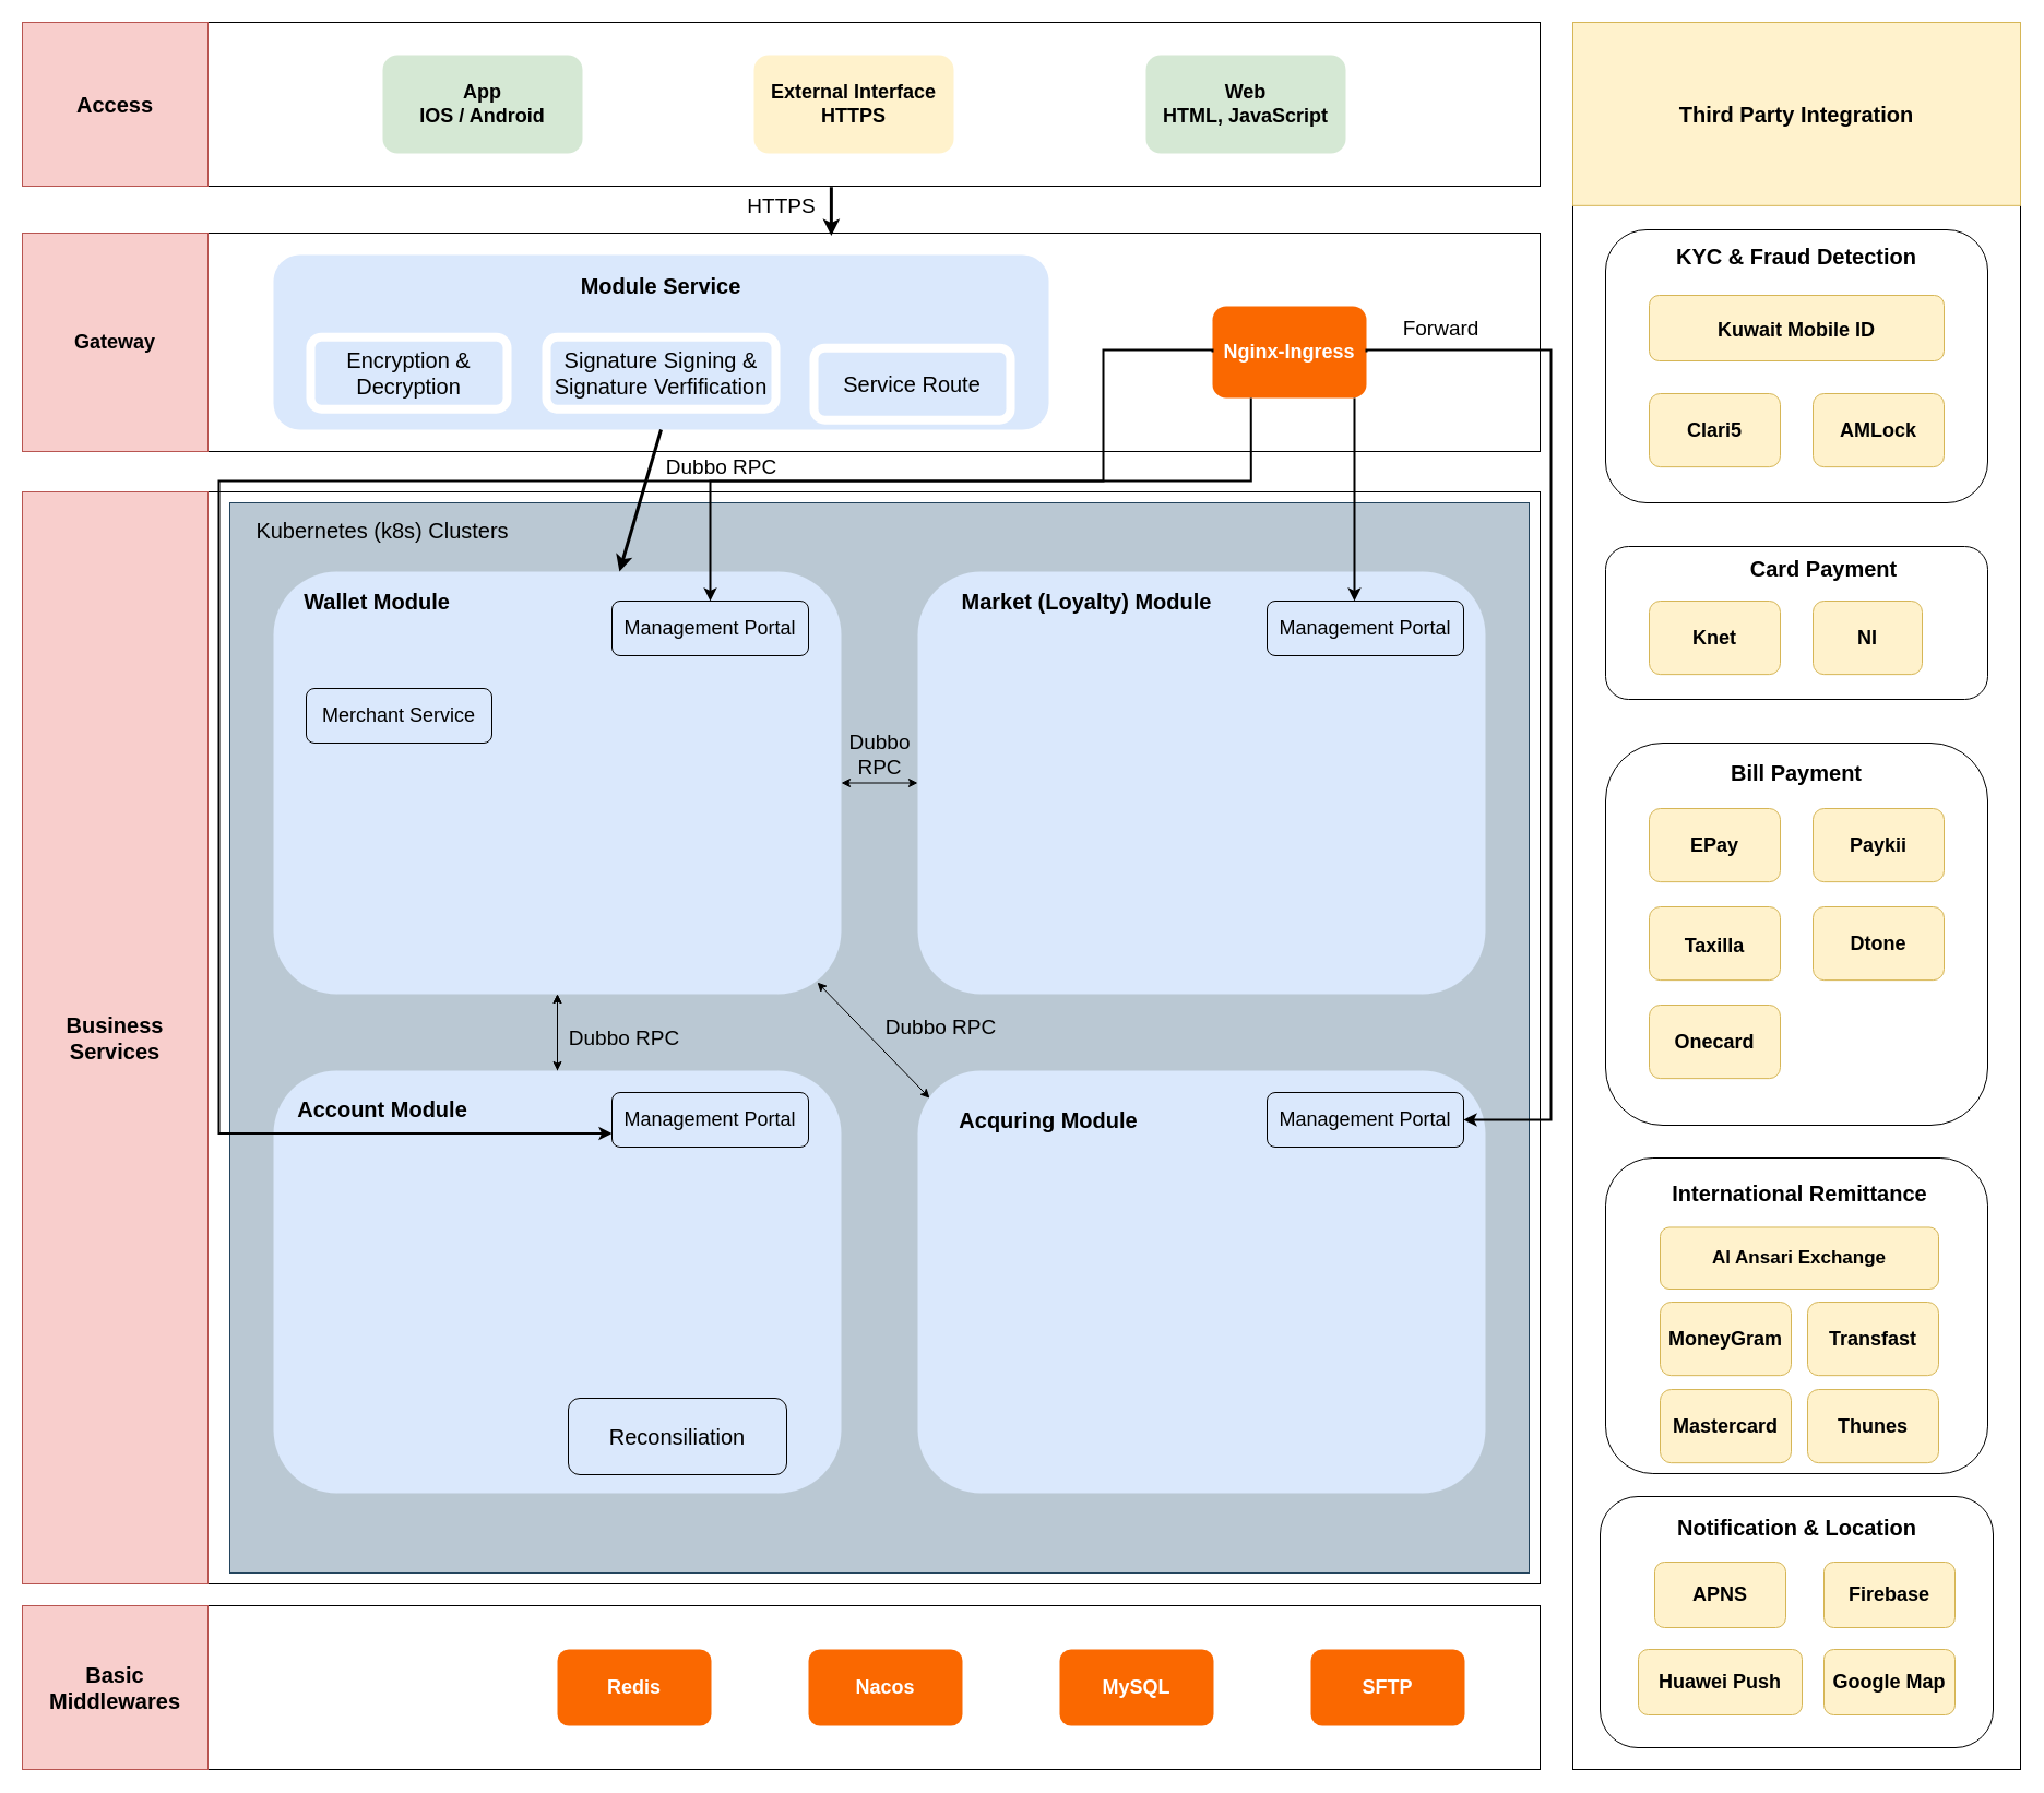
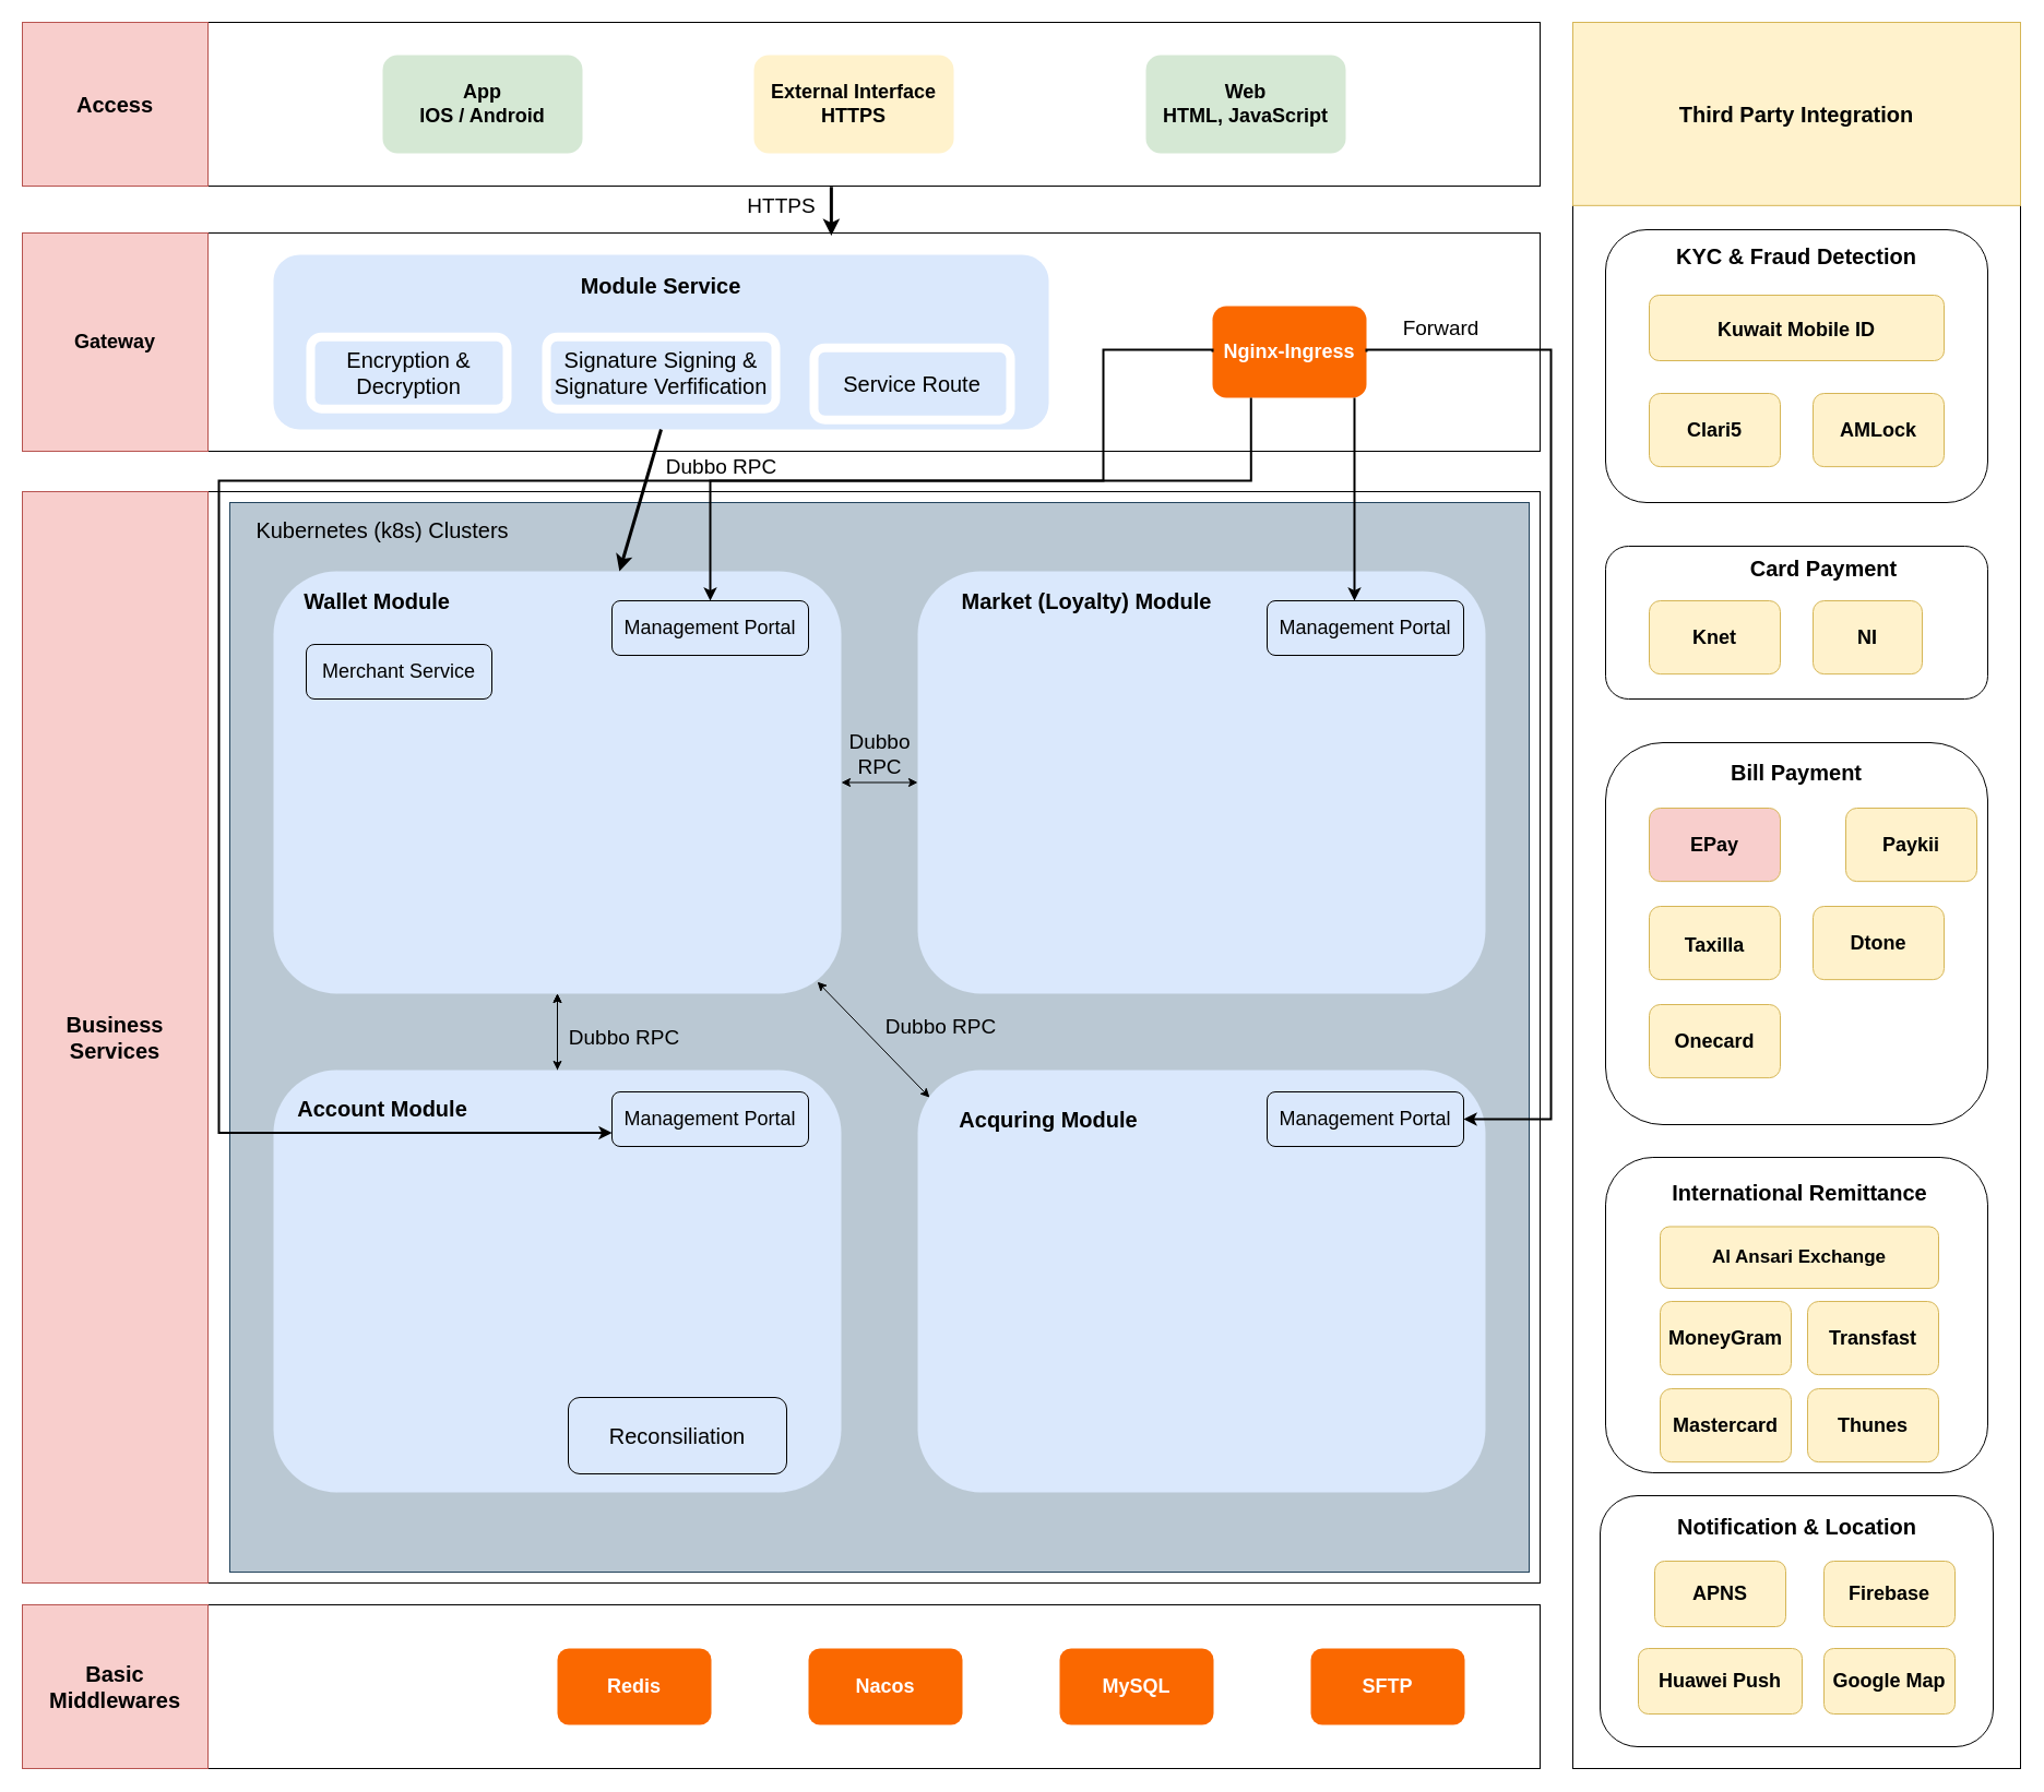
- <mxCell id="39" value="&lt;font style=&quot;font-size: 18px;&quot;&gt;Merchant Service&lt;/font&gt;" style="rounded=1;whiteSpace=wrap;html=1;fillColor=#dae8fc;strokeColor=#000000;" vertex="1" parent="17"><mxGeometry x="260" y="180" width="170" height="50" as="geometry" /></mxCell>
+ <mxCell id="39" value="&lt;font style=&quot;font-size: 18px;&quot;&gt;Merchant Service&lt;/font&gt;" style="rounded=1;whiteSpace=wrap;html=1;fillColor=#dae8fc;strokeColor=#000000;" vertex="1" parent="17"><mxGeometry x="260" y="140" width="170" height="50" as="geometry" /></mxCell>
- <mxCell id="76" value="&lt;b&gt;&lt;font style=&quot;font-size: 18px;&quot;&gt;EPay&lt;/font&gt;&lt;/b&gt;" style="rounded=1;whiteSpace=wrap;html=1;fillColor=#fff2cc;strokeColor=#d6b656;" vertex="1" parent="73"><mxGeometry x="40" y="59.998" width="120" height="67.133" as="geometry" /></mxCell>
+ <mxCell id="76" value="&lt;b&gt;&lt;font style=&quot;font-size: 18px;&quot;&gt;EPay&lt;/font&gt;&lt;/b&gt;" style="rounded=1;whiteSpace=wrap;html=1;fillColor=#f8cecc;strokeColor=#d6b656;" vertex="1" parent="73"><mxGeometry x="40" y="59.998" width="120" height="67.133" as="geometry" /></mxCell>
- <mxCell id="77" value="&lt;b&gt;&lt;font style=&quot;font-size: 18px;&quot;&gt;Paykii&lt;/font&gt;&lt;/b&gt;" style="rounded=1;whiteSpace=wrap;html=1;fillColor=#fff2cc;strokeColor=#d6b656;" vertex="1" parent="73"><mxGeometry x="190" y="59.997" width="120" height="67.133" as="geometry" /></mxCell>
+ <mxCell id="77" value="&lt;b&gt;&lt;font style=&quot;font-size: 18px;&quot;&gt;Paykii&lt;/font&gt;&lt;/b&gt;" style="rounded=1;whiteSpace=wrap;html=1;fillColor=#fff2cc;strokeColor=#d6b656;" vertex="1" parent="73"><mxGeometry x="220" y="59.997" width="120" height="67.133" as="geometry" /></mxCell>
